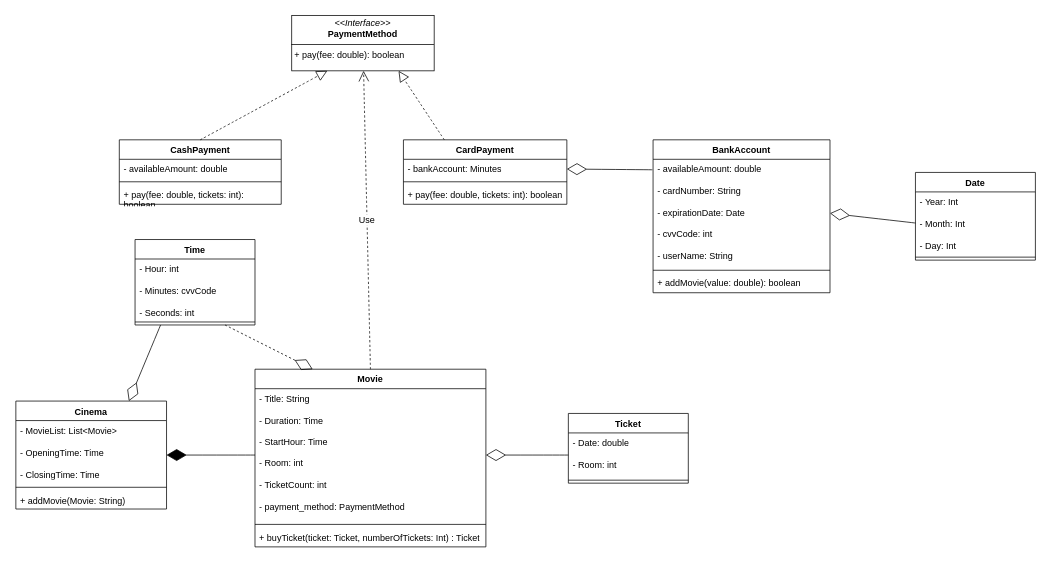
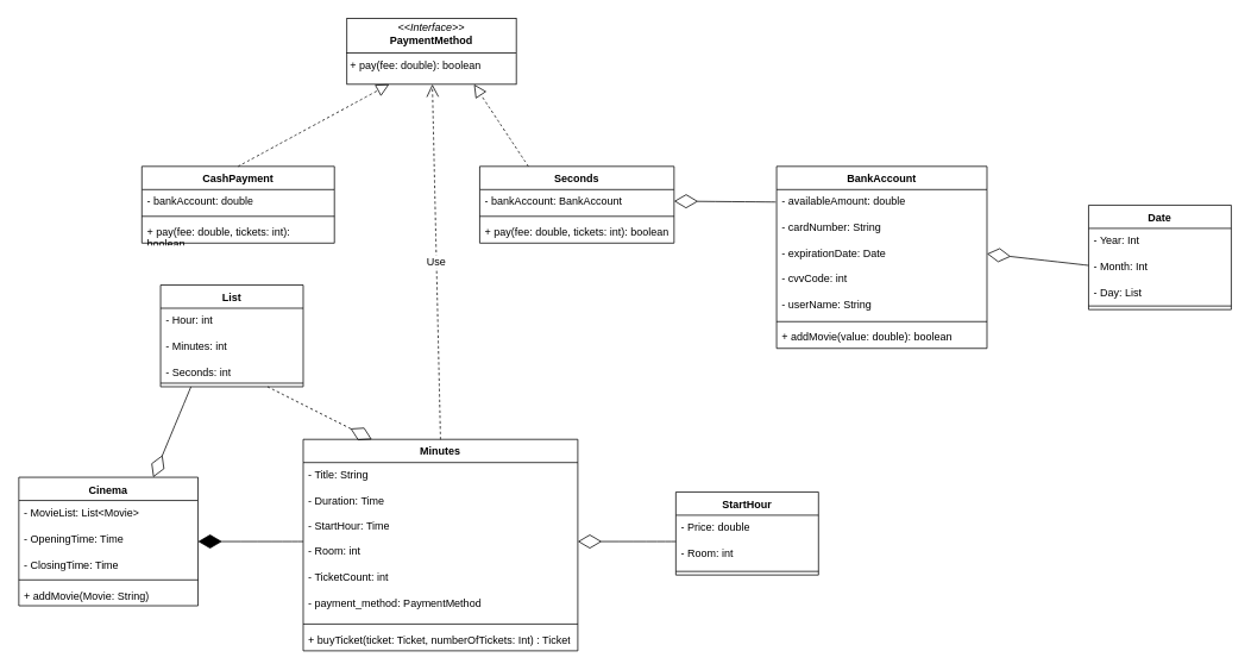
- <mxCell id="7" value="CardPayment" style="swimlane;fontStyle=1;align=center;verticalAlign=top;childLayout=stackLayout;horizontal=1;startSize=26;horizontalStack=0;resizeParent=1;resizeParentMax=0;resizeLast=0;collapsible=1;marginBottom=0;whiteSpace=wrap;html=1;" vertex="1" parent="1"><mxGeometry x="537" y="186" width="218" height="86" as="geometry" /></mxCell>
+ <mxCell id="7" value="Seconds" style="swimlane;fontStyle=1;align=center;verticalAlign=top;childLayout=stackLayout;horizontal=1;startSize=26;horizontalStack=0;resizeParent=1;resizeParentMax=0;resizeLast=0;collapsible=1;marginBottom=0;whiteSpace=wrap;html=1;" vertex="1" parent="1"><mxGeometry x="537" y="186" width="218" height="86" as="geometry" /></mxCell>
- <mxCell id="4" value="- availableAmount: double" style="text;strokeColor=none;fillColor=none;align=left;verticalAlign=top;spacingLeft=4;spacingRight=4;overflow=hidden;rotatable=0;points=[[0,0.5],[1,0.5]];portConstraint=eastwest;whiteSpace=wrap;html=1;" vertex="1" parent="3"><mxGeometry y="26" width="216" height="26" as="geometry" /></mxCell>
+ <mxCell id="4" value="- bankAccount: double" style="text;strokeColor=none;fillColor=none;align=left;verticalAlign=top;spacingLeft=4;spacingRight=4;overflow=hidden;rotatable=0;points=[[0,0.5],[1,0.5]];portConstraint=eastwest;whiteSpace=wrap;html=1;" vertex="1" parent="3"><mxGeometry y="26" width="216" height="26" as="geometry" /></mxCell>
- <mxCell id="8" value="- bankAccount: Minutes" style="text;strokeColor=none;fillColor=none;align=left;verticalAlign=top;spacingLeft=4;spacingRight=4;overflow=hidden;rotatable=0;points=[[0,0.5],[1,0.5]];portConstraint=eastwest;whiteSpace=wrap;html=1;" vertex="1" parent="7"><mxGeometry y="26" width="218" height="26" as="geometry" /></mxCell>
+ <mxCell id="8" value="- bankAccount: BankAccount" style="text;strokeColor=none;fillColor=none;align=left;verticalAlign=top;spacingLeft=4;spacingRight=4;overflow=hidden;rotatable=0;points=[[0,0.5],[1,0.5]];portConstraint=eastwest;whiteSpace=wrap;html=1;" vertex="1" parent="7"><mxGeometry y="26" width="218" height="26" as="geometry" /></mxCell>
- <mxCell id="33" value="&lt;div&gt;- Year: Int&lt;/div&gt;&lt;div&gt;&lt;br&gt;&lt;/div&gt;&lt;div&gt;- Month: Int&lt;/div&gt;&lt;div&gt;&lt;br&gt;&lt;/div&gt;&lt;div&gt;- Day: Int&lt;/div&gt;" style="text;strokeColor=none;fillColor=none;align=left;verticalAlign=top;spacingLeft=4;spacingRight=4;overflow=hidden;rotatable=0;points=[[0,0.5],[1,0.5]];portConstraint=eastwest;whiteSpace=wrap;html=1;" vertex="1" parent="32"><mxGeometry y="26" width="160" height="83" as="geometry" /></mxCell>
+ <mxCell id="33" value="&lt;div&gt;- Year: Int&lt;/div&gt;&lt;div&gt;&lt;br&gt;&lt;/div&gt;&lt;div&gt;- Month: Int&lt;/div&gt;&lt;div&gt;&lt;br&gt;&lt;/div&gt;&lt;div&gt;- Day: List&lt;/div&gt;" style="text;strokeColor=none;fillColor=none;align=left;verticalAlign=top;spacingLeft=4;spacingRight=4;overflow=hidden;rotatable=0;points=[[0,0.5],[1,0.5]];portConstraint=eastwest;whiteSpace=wrap;html=1;" vertex="1" parent="32"><mxGeometry y="26" width="160" height="83" as="geometry" /></mxCell>
- <mxCell id="29" value="Time" style="swimlane;fontStyle=1;align=center;verticalAlign=top;childLayout=stackLayout;horizontal=1;startSize=26;horizontalStack=0;resizeParent=1;resizeParentMax=0;resizeLast=0;collapsible=1;marginBottom=0;whiteSpace=wrap;html=1;" vertex="1" parent="1"><mxGeometry x="179" y="319" width="160" height="114" as="geometry" /></mxCell>
+ <mxCell id="29" value="List" style="swimlane;fontStyle=1;align=center;verticalAlign=top;childLayout=stackLayout;horizontal=1;startSize=26;horizontalStack=0;resizeParent=1;resizeParentMax=0;resizeLast=0;collapsible=1;marginBottom=0;whiteSpace=wrap;html=1;" vertex="1" parent="1"><mxGeometry x="179" y="319" width="160" height="114" as="geometry" /></mxCell>
- <mxCell id="30" value="&lt;div&gt;- Hour: int&lt;/div&gt;&lt;div&gt;&lt;br&gt;&lt;/div&gt;&lt;div&gt;- Minutes: cvvCode&lt;/div&gt;&lt;div&gt;&lt;br&gt;&lt;/div&gt;&lt;div&gt;- Seconds: int&lt;br&gt;&lt;/div&gt;" style="text;strokeColor=none;fillColor=none;align=left;verticalAlign=top;spacingLeft=4;spacingRight=4;overflow=hidden;rotatable=0;points=[[0,0.5],[1,0.5]];portConstraint=eastwest;whiteSpace=wrap;html=1;" vertex="1" parent="29"><mxGeometry y="26" width="160" height="80" as="geometry" /></mxCell>
+ <mxCell id="30" value="&lt;div&gt;- Hour: int&lt;/div&gt;&lt;div&gt;&lt;br&gt;&lt;/div&gt;&lt;div&gt;- Minutes: int&lt;/div&gt;&lt;div&gt;&lt;br&gt;&lt;/div&gt;&lt;div&gt;- Seconds: int&lt;br&gt;&lt;/div&gt;" style="text;strokeColor=none;fillColor=none;align=left;verticalAlign=top;spacingLeft=4;spacingRight=4;overflow=hidden;rotatable=0;points=[[0,0.5],[1,0.5]];portConstraint=eastwest;whiteSpace=wrap;html=1;" vertex="1" parent="29"><mxGeometry y="26" width="160" height="80" as="geometry" /></mxCell>
- <mxCell id="22" value="Movie" style="swimlane;fontStyle=1;align=center;verticalAlign=top;childLayout=stackLayout;horizontal=1;startSize=26;horizontalStack=0;resizeParent=1;resizeParentMax=0;resizeLast=0;collapsible=1;marginBottom=0;whiteSpace=wrap;html=1;" vertex="1" parent="1"><mxGeometry x="339" y="492" width="308" height="237" as="geometry" /></mxCell>
+ <mxCell id="22" value="Minutes" style="swimlane;fontStyle=1;align=center;verticalAlign=top;childLayout=stackLayout;horizontal=1;startSize=26;horizontalStack=0;resizeParent=1;resizeParentMax=0;resizeLast=0;collapsible=1;marginBottom=0;whiteSpace=wrap;html=1;" vertex="1" parent="1"><mxGeometry x="339" y="492" width="308" height="237" as="geometry" /></mxCell>
- <mxCell id="26" value="Ticket" style="swimlane;fontStyle=1;align=center;verticalAlign=top;childLayout=stackLayout;horizontal=1;startSize=26;horizontalStack=0;resizeParent=1;resizeParentMax=0;resizeLast=0;collapsible=1;marginBottom=0;whiteSpace=wrap;html=1;" vertex="1" parent="1"><mxGeometry x="757" y="551" width="160" height="93" as="geometry" /></mxCell>
+ <mxCell id="26" value="StartHour" style="swimlane;fontStyle=1;align=center;verticalAlign=top;childLayout=stackLayout;horizontal=1;startSize=26;horizontalStack=0;resizeParent=1;resizeParentMax=0;resizeLast=0;collapsible=1;marginBottom=0;whiteSpace=wrap;html=1;" vertex="1" parent="1"><mxGeometry x="757" y="551" width="160" height="93" as="geometry" /></mxCell>
- <mxCell id="27" value="&lt;div&gt;- Date: double&lt;/div&gt;&lt;div&gt;&lt;br&gt;&lt;/div&gt;&lt;div&gt;- Room: int&lt;br&gt;&lt;/div&gt;" style="text;strokeColor=none;fillColor=none;align=left;verticalAlign=top;spacingLeft=4;spacingRight=4;overflow=hidden;rotatable=0;points=[[0,0.5],[1,0.5]];portConstraint=eastwest;whiteSpace=wrap;html=1;" vertex="1" parent="26"><mxGeometry y="26" width="160" height="59" as="geometry" /></mxCell>
+ <mxCell id="27" value="&lt;div&gt;- Price: double&lt;/div&gt;&lt;div&gt;&lt;br&gt;&lt;/div&gt;&lt;div&gt;- Room: int&lt;br&gt;&lt;/div&gt;" style="text;strokeColor=none;fillColor=none;align=left;verticalAlign=top;spacingLeft=4;spacingRight=4;overflow=hidden;rotatable=0;points=[[0,0.5],[1,0.5]];portConstraint=eastwest;whiteSpace=wrap;html=1;" vertex="1" parent="26"><mxGeometry y="26" width="160" height="59" as="geometry" /></mxCell>
